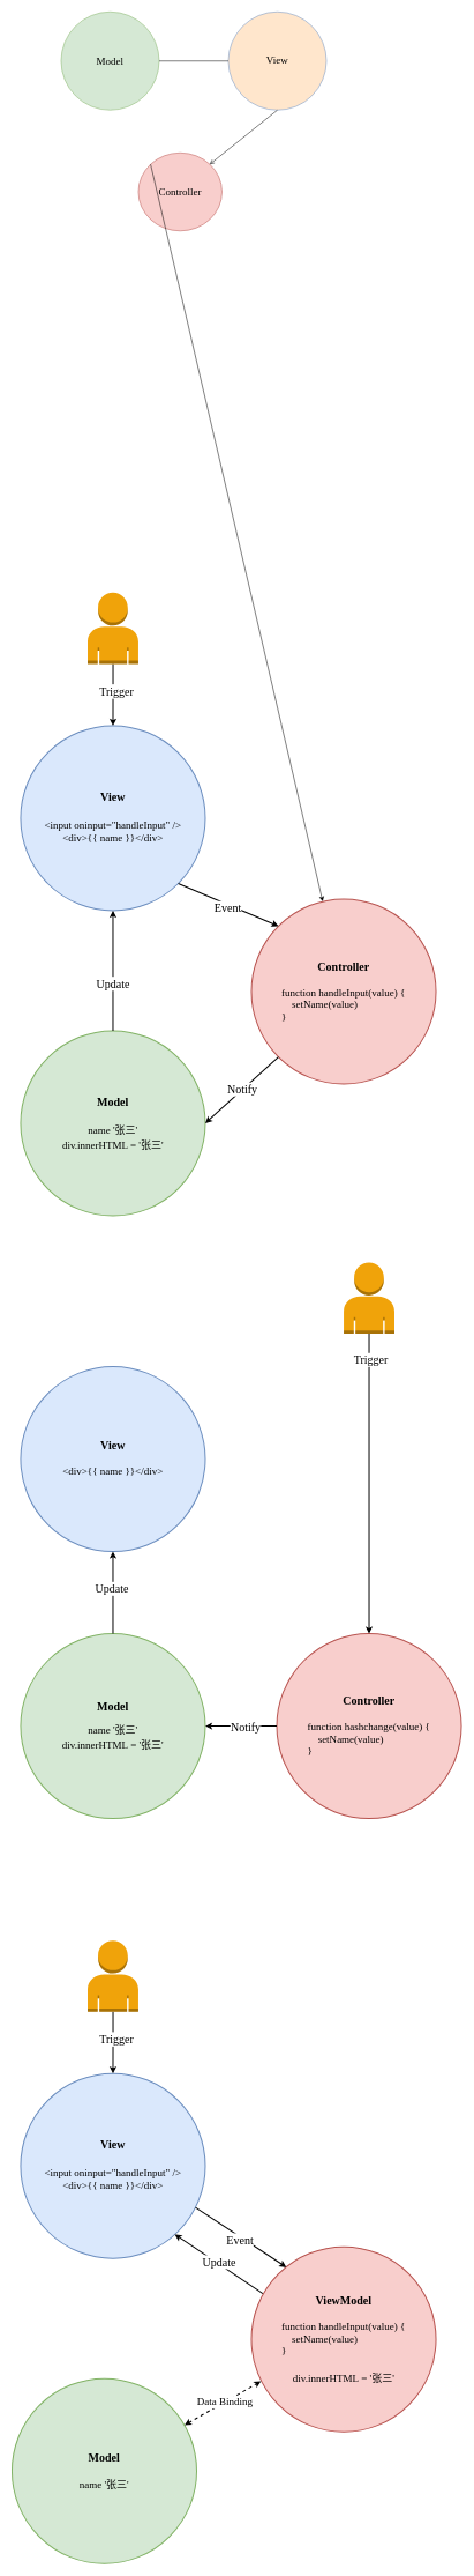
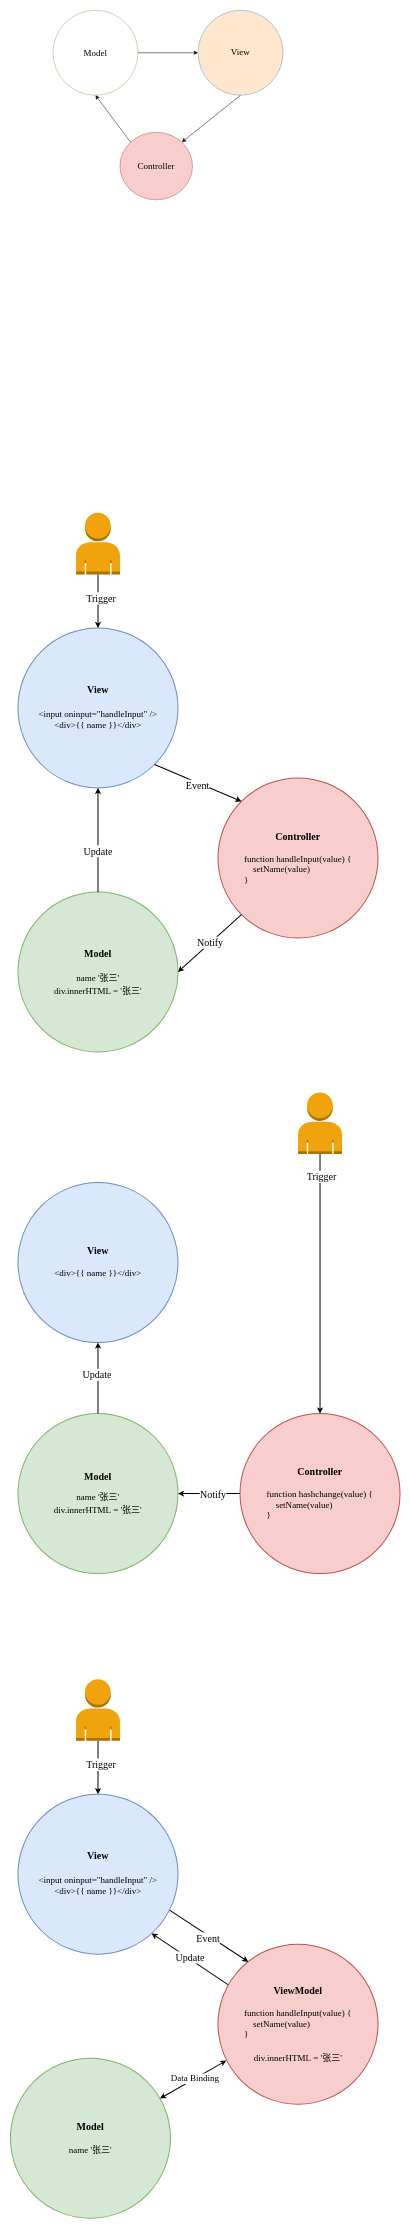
- <mxCell id="2" value="&lt;span style=&quot;font-family: Verdana; font-size: 18px;&quot;&gt;Model&lt;/span&gt;" style="ellipse;whiteSpace=wrap;html=1;aspect=fixed;fillColor=#d5e8d4;strokeColor=#82b366;" vertex="1" parent="1"><mxGeometry x="105" y="20" width="170" height="170" as="geometry" /></mxCell>
+ <mxCell id="2" value="&lt;span style=&quot;font-family: Verdana; font-size: 18px;&quot;&gt;Model&lt;/span&gt;" style="ellipse;whiteSpace=wrap;html=1;aspect=fixed;fillColor=#ffffff;strokeColor=#82b366;" vertex="1" parent="1"><mxGeometry x="105" y="20" width="170" height="170" as="geometry" /></mxCell>
- <mxCell id="7" value="" style="endArrow=none;html=1;rounded=1;fontFamily=Verdana;fontSize=18;fontColor=#000000;entryX=0;entryY=0.5;entryDx=0;entryDy=0;exitX=1;exitY=0.5;exitDx=0;exitDy=0;" edge="1" parent="1" source="2" target="3"><mxGeometry width="50" height="50" relative="1" as="geometry"><mxPoint x="482" y="200" as="sourcePoint" /><mxPoint x="394.104" y="291.896" as="targetPoint" /></mxGeometry></mxCell>
+ <mxCell id="7" value="" style="endArrow=classic;html=1;rounded=1;fontFamily=Verdana;fontSize=18;fontColor=#000000;entryX=0;entryY=0.5;entryDx=0;entryDy=0;exitX=1;exitY=0.5;exitDx=0;exitDy=0;" edge="1" parent="1" source="2" target="3"><mxGeometry width="50" height="50" relative="1" as="geometry"><mxPoint x="482" y="200" as="sourcePoint" /><mxPoint x="394.104" y="291.896" as="targetPoint" /></mxGeometry></mxCell>
- <mxCell id="6" value="" style="endArrow=open;html=1;rounded=1;fontFamily=Verdana;fontSize=18;fontColor=#000000;entryX=1;entryY=0;entryDx=0;entryDy=0;exitX=0.5;exitY=1;exitDx=0;exitDy=0;" edge="1" parent="1" source="3" target="4"><mxGeometry width="50" height="50" relative="1" as="geometry"><mxPoint x="578.999" y="290.193" as="sourcePoint" /><mxPoint x="573" y="307" as="targetPoint" /></mxGeometry></mxCell>
+ <mxCell id="6" value="" style="endArrow=classic;html=1;rounded=1;fontFamily=Verdana;fontSize=18;fontColor=#000000;entryX=1;entryY=0;entryDx=0;entryDy=0;exitX=0.5;exitY=1;exitDx=0;exitDy=0;" edge="1" parent="1" source="3" target="4"><mxGeometry width="50" height="50" relative="1" as="geometry"><mxPoint x="578.999" y="290.193" as="sourcePoint" /><mxPoint x="573" y="307" as="targetPoint" /></mxGeometry></mxCell>
- <mxCell id="5" value="" style="endArrow=classic;html=1;rounded=1;fontFamily=Verdana;fontSize=18;fontColor=#000000;exitX=0;exitY=0;exitDx=0;exitDy=0;" edge="1" parent="1" source="4" target="10"><mxGeometry width="50" height="50" relative="1" as="geometry"><mxPoint x="244" y="252" as="sourcePoint" /><mxPoint x="221" y="201" as="targetPoint" /></mxGeometry></mxCell>
+ <mxCell id="5" value="" style="endArrow=classic;html=1;rounded=1;fontFamily=Verdana;fontSize=18;fontColor=#000000;entryX=0.5;entryY=1;entryDx=0;entryDy=0;exitX=0;exitY=0;exitDx=0;exitDy=0;" edge="1" parent="1" source="4" target="2"><mxGeometry width="50" height="50" relative="1" as="geometry"><mxPoint x="244" y="252" as="sourcePoint" /><mxPoint x="221" y="201" as="targetPoint" /></mxGeometry></mxCell>
- <mxCell id="40" value="" style="endArrow=classic;startArrow=classic;html=1;rounded=0;fontFamily=Verdana;fontSize=18;fontColor=#000000;targetPerimeterSpacing=0;strokeColor=default;strokeWidth=2;entryX=0.052;entryY=0.727;entryDx=0;entryDy=0;entryPerimeter=0;dashed=1;" edge="1" parent="1" source="30" target="32"><mxGeometry width="50" height="50" relative="1" as="geometry"><mxPoint x="343" y="4149" as="sourcePoint" /><mxPoint x="393" y="4099" as="targetPoint" /></mxGeometry></mxCell>
+ <mxCell id="40" value="" style="endArrow=classic;startArrow=classic;html=1;rounded=0;fontFamily=Verdana;fontSize=18;fontColor=#000000;targetPerimeterSpacing=0;strokeColor=default;strokeWidth=2;entryX=0.052;entryY=0.727;entryDx=0;entryDy=0;entryPerimeter=0;" edge="1" parent="1" source="30" target="32"><mxGeometry width="50" height="50" relative="1" as="geometry"><mxPoint x="343" y="4149" as="sourcePoint" /><mxPoint x="393" y="4099" as="targetPoint" /></mxGeometry></mxCell>
